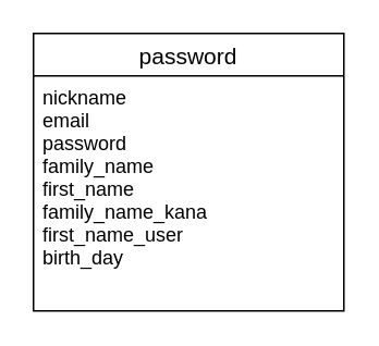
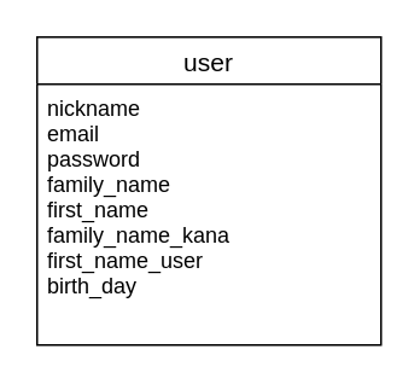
- <mxCell id="2" value="password" style="swimlane;fontStyle=0;childLayout=stackLayout;horizontal=1;startSize=26;horizontalStack=0;resizeParent=1;resizeParentMax=0;resizeLast=0;collapsible=1;marginBottom=0;align=center;fontSize=14;" vertex="1" parent="1"><mxGeometry x="20" y="20" width="190" height="170" as="geometry" /></mxCell>
+ <mxCell id="2" value="user" style="swimlane;fontStyle=0;childLayout=stackLayout;horizontal=1;startSize=26;horizontalStack=0;resizeParent=1;resizeParentMax=0;resizeLast=0;collapsible=1;marginBottom=0;align=center;fontSize=14;" vertex="1" parent="1"><mxGeometry x="20" y="20" width="190" height="170" as="geometry" /></mxCell>
